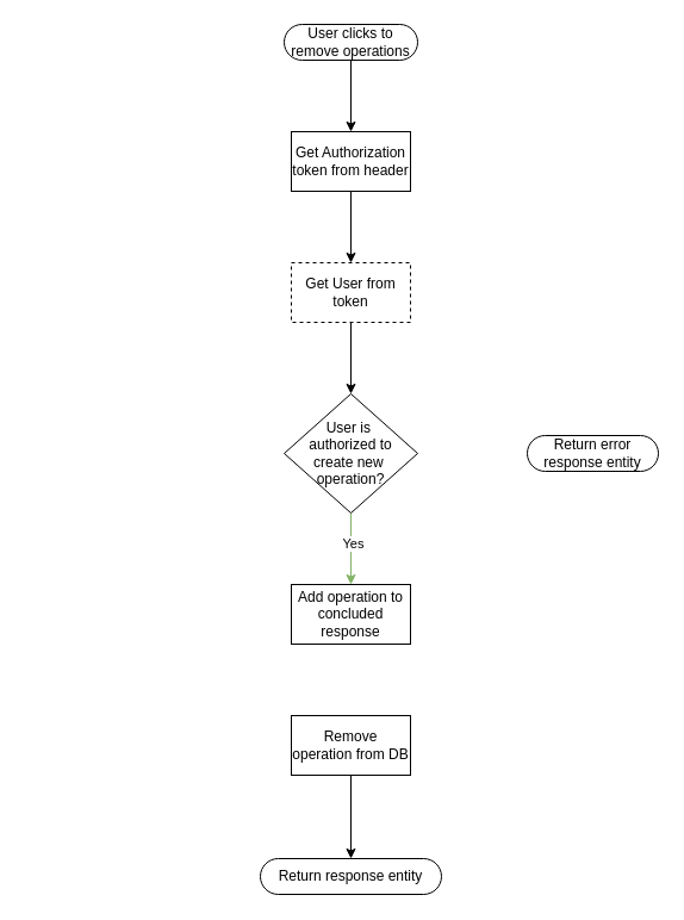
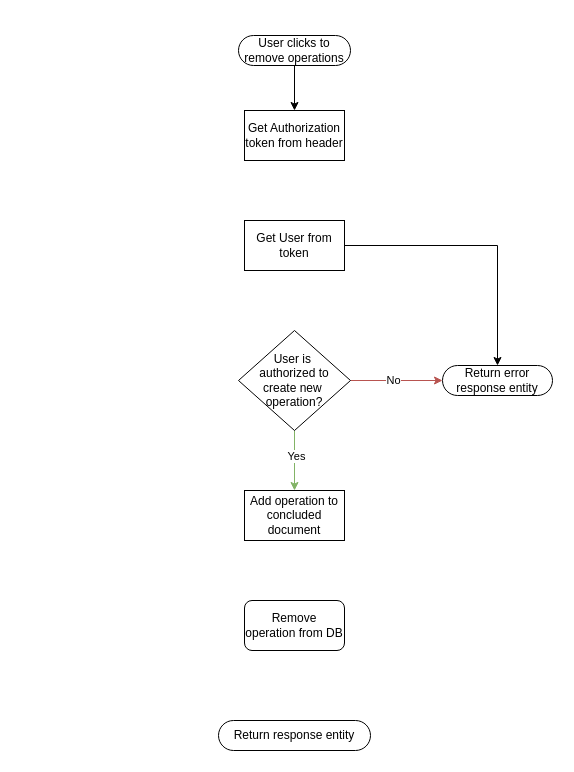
- <mxCell id="5" value="&lt;div&gt;User clicks to remove operations&lt;/div&gt;" style="html=1;dashed=0;whiteSpace=wrap;shape=mxgraph.dfd.start" vertex="1" parent="1"><mxGeometry x="238" y="20" width="112" height="30" as="geometry" /></mxCell>
+ <mxCell id="5" value="&lt;div&gt;User clicks to remove operations&lt;/div&gt;" style="html=1;dashed=0;whiteSpace=wrap;shape=mxgraph.dfd.start" vertex="1" parent="1"><mxGeometry x="238" y="35" width="112" height="30" as="geometry" /></mxCell>
- <mxCell id="7" style="edgeStyle=orthogonalEdgeStyle;rounded=0;orthogonalLoop=1;jettySize=auto;html=1;" edge="1" parent="1" source="8" target="15"><mxGeometry relative="1" as="geometry" /></mxCell>
- <mxCell id="15" value="Get User from token" style="html=1;dashed=1;whiteSpace=wrap;" vertex="1" parent="1"><mxGeometry x="244" y="220" width="100" height="50" as="geometry" /></mxCell>
+ <mxCell id="15" value="Get User from token" style="html=1;dashed=0;whiteSpace=wrap;" vertex="1" parent="1"><mxGeometry x="244" y="220" width="100" height="50" as="geometry" /></mxCell>
- <mxCell id="14" style="edgeStyle=orthogonalEdgeStyle;rounded=0;orthogonalLoop=1;jettySize=auto;html=1;" edge="1" parent="1" source="15" target="13"><mxGeometry relative="1" as="geometry" /></mxCell>
+ <mxCell id="14" style="edgeStyle=orthogonalEdgeStyle;rounded=0;orthogonalLoop=1;jettySize=auto;html=1;" edge="1" parent="1" source="15" target="16"><mxGeometry relative="1" as="geometry" /></mxCell>
+ <mxCell id="11" style="edgeStyle=orthogonalEdgeStyle;rounded=0;orthogonalLoop=1;jettySize=auto;html=1;fillColor=#f8cecc;strokeColor=#b85450;" edge="1" parent="1" source="13" target="16"><mxGeometry relative="1" as="geometry" /></mxCell>
+ <mxCell id="12" value="No" style="edgeLabel;html=1;align=center;verticalAlign=middle;resizable=0;points=[];" vertex="1" connectable="0" parent="11"><mxGeometry x="-0.082" y="1" relative="1" as="geometry"><mxPoint as="offset" /></mxGeometry></mxCell>
- <mxCell id="18" value="Add operation to concluded response" style="html=1;dashed=0;whiteSpace=wrap;" vertex="1" parent="1"><mxGeometry x="244" y="490" width="100" height="50" as="geometry" /></mxCell>
+ <mxCell id="18" value="Add operation to concluded document" style="html=1;dashed=0;whiteSpace=wrap;" vertex="1" parent="1"><mxGeometry x="244" y="490" width="100" height="50" as="geometry" /></mxCell>
- <mxCell id="20" value="Remove operation from DB" style="html=1;dashed=0;whiteSpace=wrap;" vertex="1" parent="1"><mxGeometry x="244" y="600" width="100" height="50" as="geometry" /></mxCell>
+ <mxCell id="20" value="Remove operation from DB" style="html=1;dashed=0;whiteSpace=wrap;rounded=1;" vertex="1" parent="1"><mxGeometry x="244" y="600" width="100" height="50" as="geometry" /></mxCell>
- <mxCell id="19" style="edgeStyle=orthogonalEdgeStyle;rounded=0;orthogonalLoop=1;jettySize=auto;html=1;" edge="1" parent="1" source="20" target="6"><mxGeometry relative="1" as="geometry" /></mxCell>
